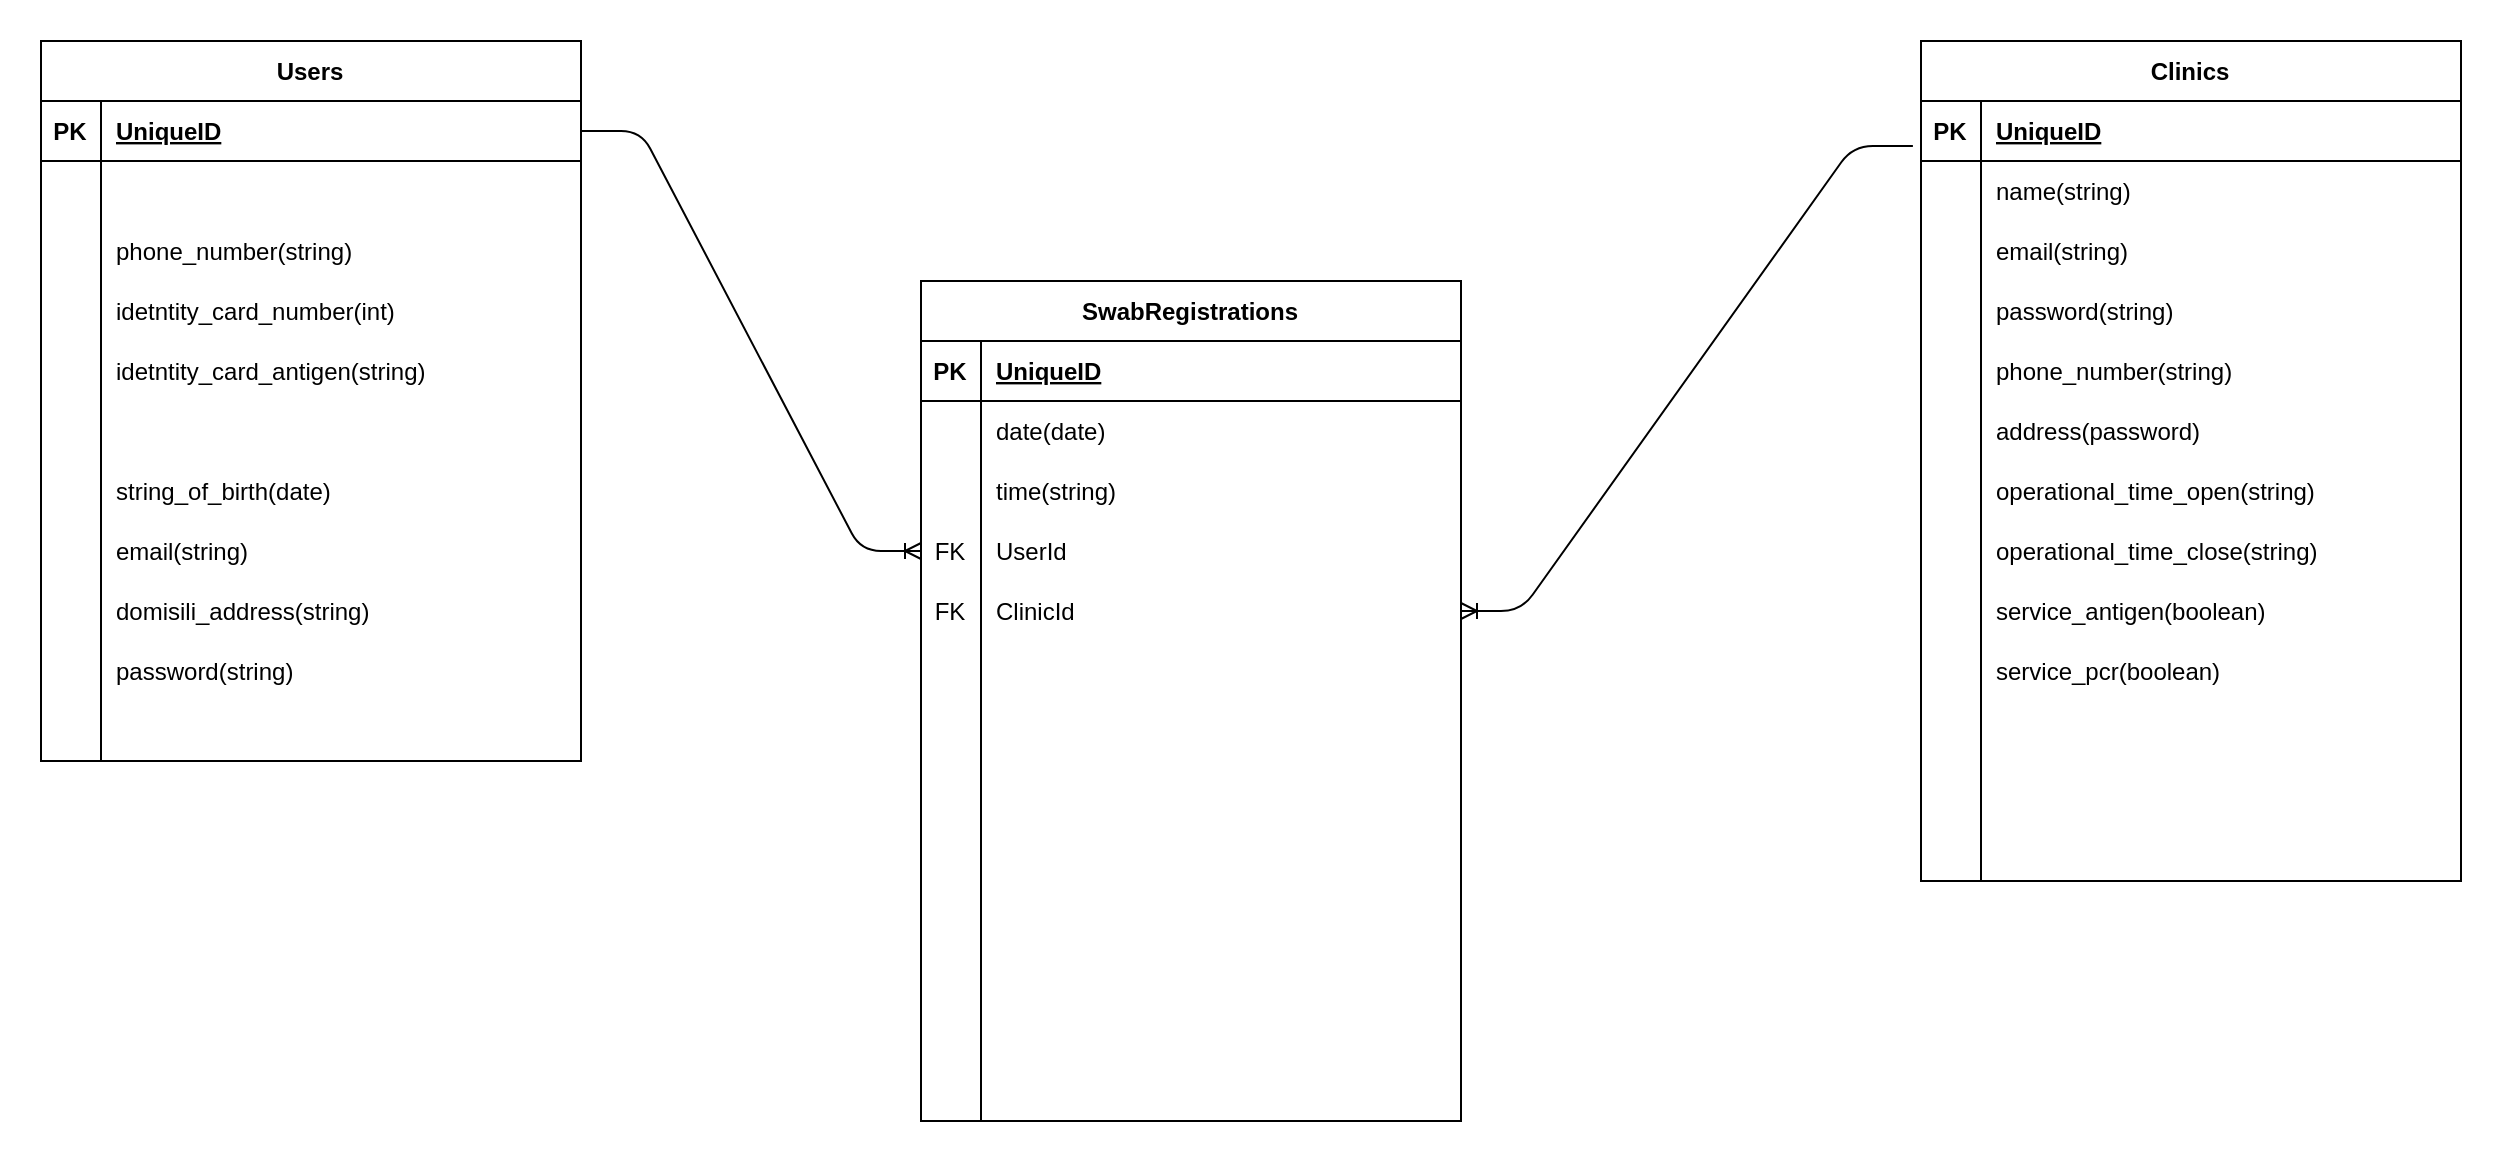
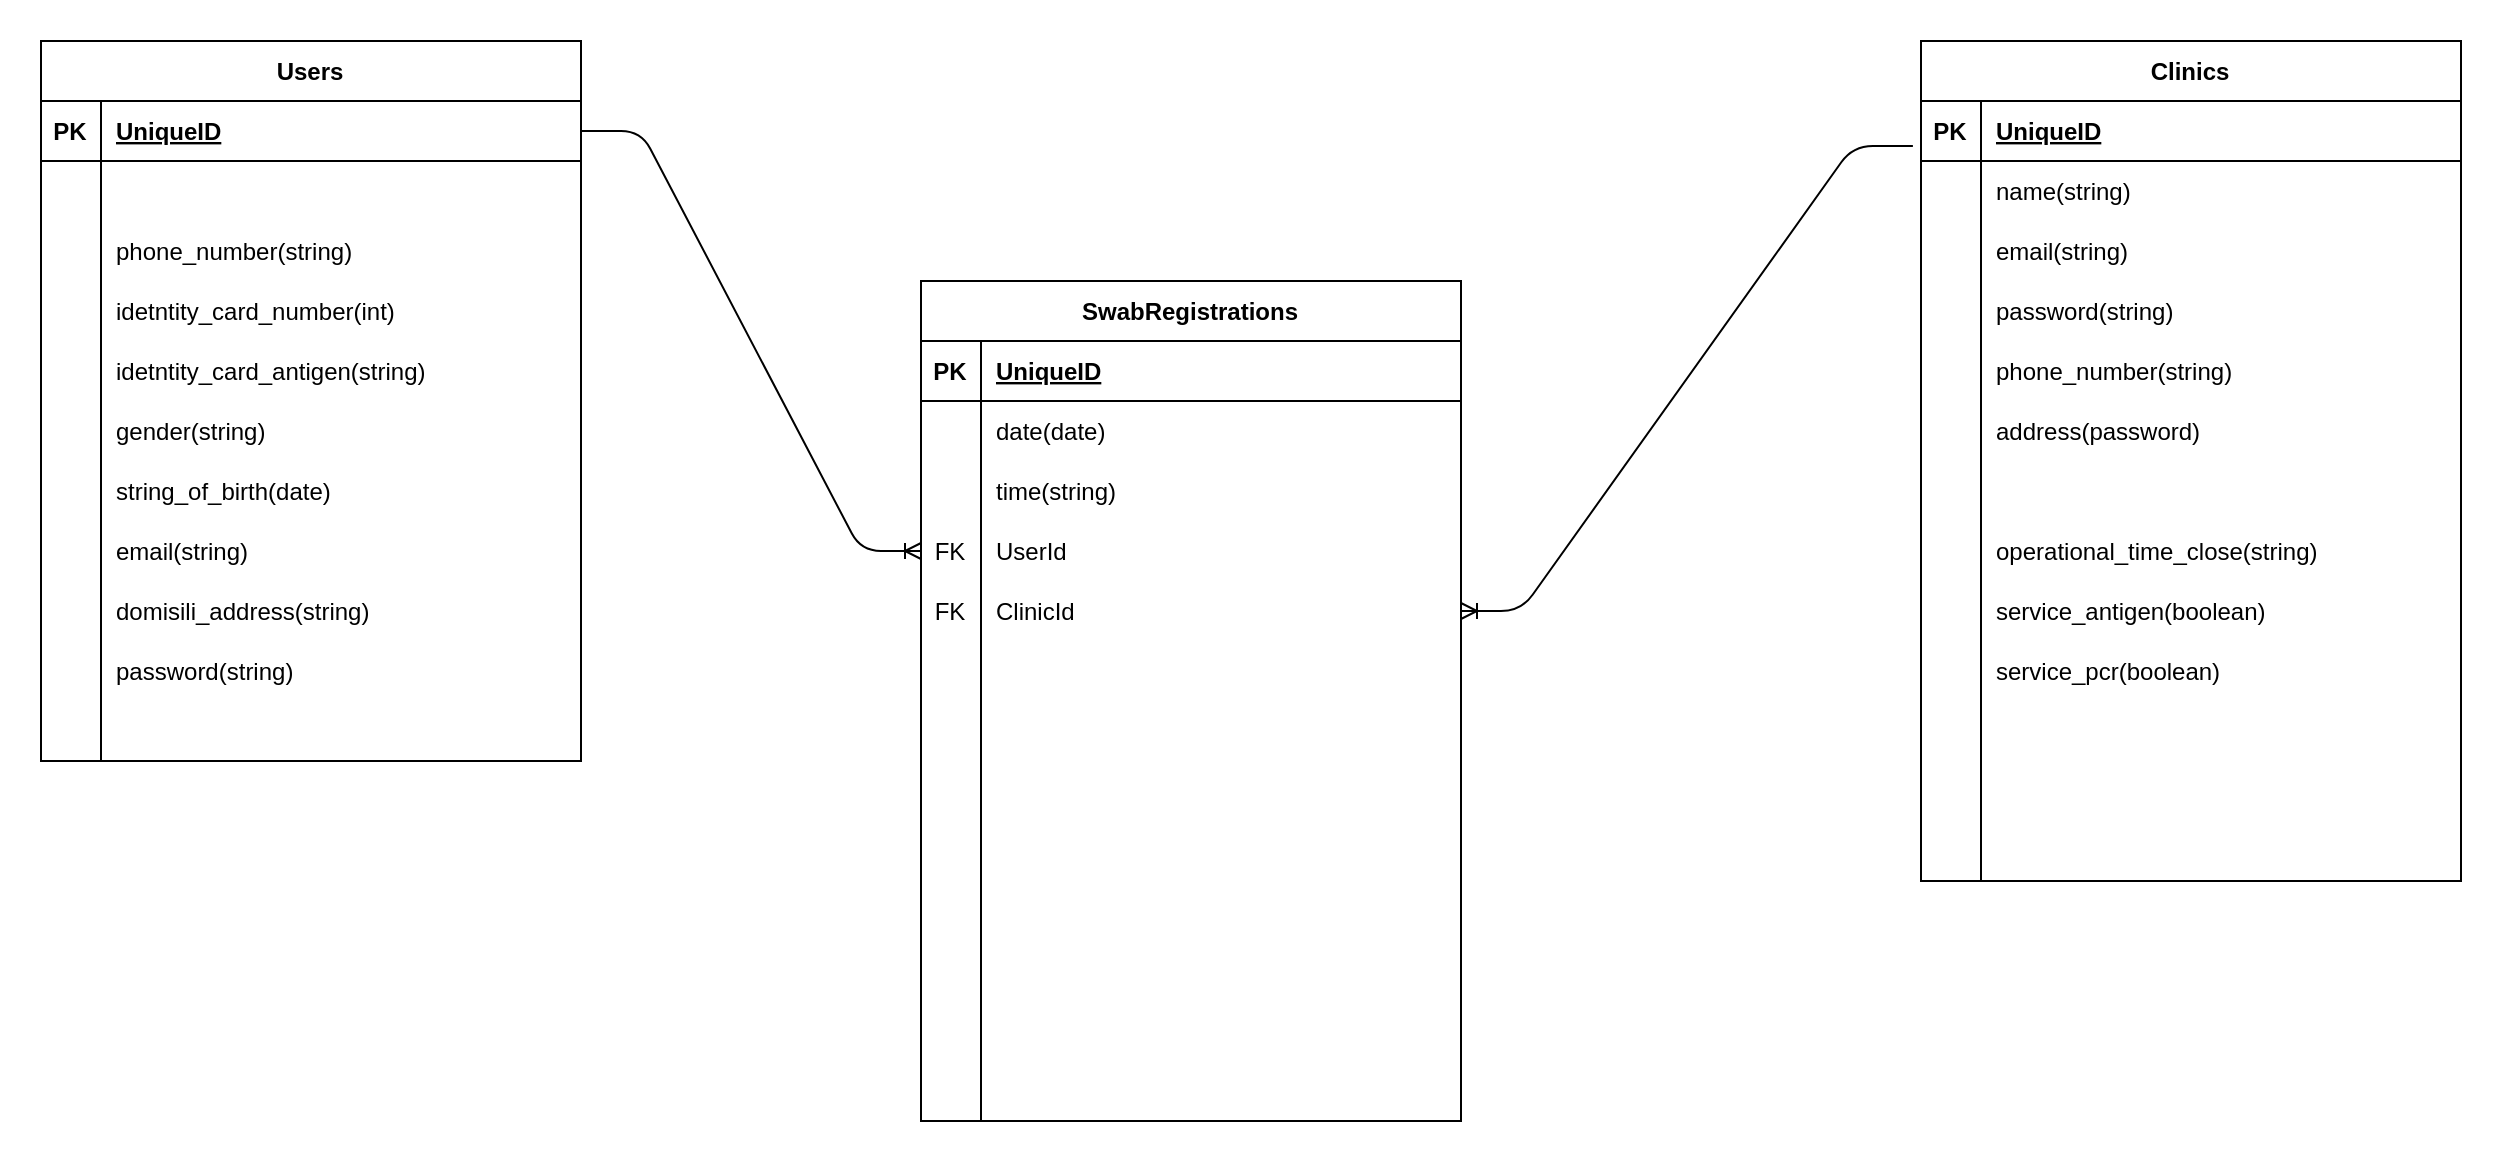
+ <mxCell id="19" value="gender(string)" style="shape=partialRectangle;connectable=0;fillColor=none;top=0;left=0;bottom=0;right=0;align=left;spacingLeft=6;overflow=hidden;" vertex="1" parent="17"><mxGeometry x="30" width="240" height="30" as="geometry" /></mxCell>
- <mxCell id="56" value="operational_time_open(string)" style="shape=partialRectangle;connectable=0;fillColor=none;top=0;left=0;bottom=0;right=0;align=left;spacingLeft=6;overflow=hidden;" vertex="1" parent="54"><mxGeometry x="30" width="240" height="30" as="geometry" /></mxCell>
